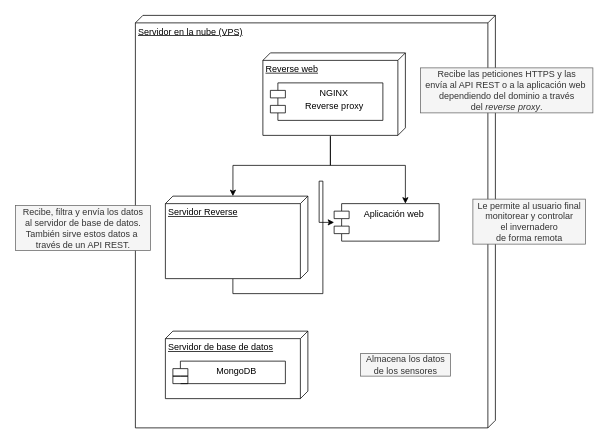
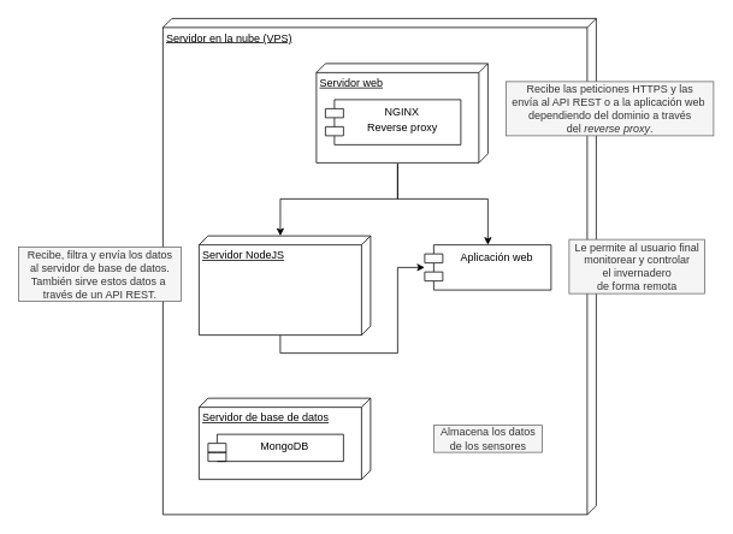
- <mxCell id="15" value="Reverse web" style="verticalAlign=top;align=left;spacingTop=8;spacingLeft=2;spacingRight=12;shape=cube;size=10;direction=south;fontStyle=4;html=1;" parent="14" vertex="1"><mxGeometry width="190" height="110" as="geometry" /></mxCell>
+ <mxCell id="15" value="Servidor web" style="verticalAlign=top;align=left;spacingTop=8;spacingLeft=2;spacingRight=12;shape=cube;size=10;direction=south;fontStyle=4;html=1;" parent="14" vertex="1"><mxGeometry width="190" height="110" as="geometry" /></mxCell>
- <mxCell id="10" value="Servidor Reverse" style="verticalAlign=top;align=left;spacingTop=8;spacingLeft=2;spacingRight=12;shape=cube;size=10;direction=south;fontStyle=4;html=1;" parent="9" vertex="1"><mxGeometry width="190" height="110" as="geometry" /></mxCell>
+ <mxCell id="10" value="Servidor NodeJS" style="verticalAlign=top;align=left;spacingTop=8;spacingLeft=2;spacingRight=12;shape=cube;size=10;direction=south;fontStyle=4;html=1;" parent="9" vertex="1"><mxGeometry width="190" height="110" as="geometry" /></mxCell>
- <mxCell id="19" value="Aplicación web" style="shape=module;align=left;spacingLeft=20;align=center;verticalAlign=top;" parent="1" vertex="1"><mxGeometry x="445" y="271" width="140" height="50" as="geometry" /></mxCell>
+ <mxCell id="19" value="Aplicación web" style="shape=module;align=left;spacingLeft=20;align=center;verticalAlign=top;" parent="1" vertex="1"><mxGeometry x="470" y="271" width="140" height="50" as="geometry" /></mxCell>
